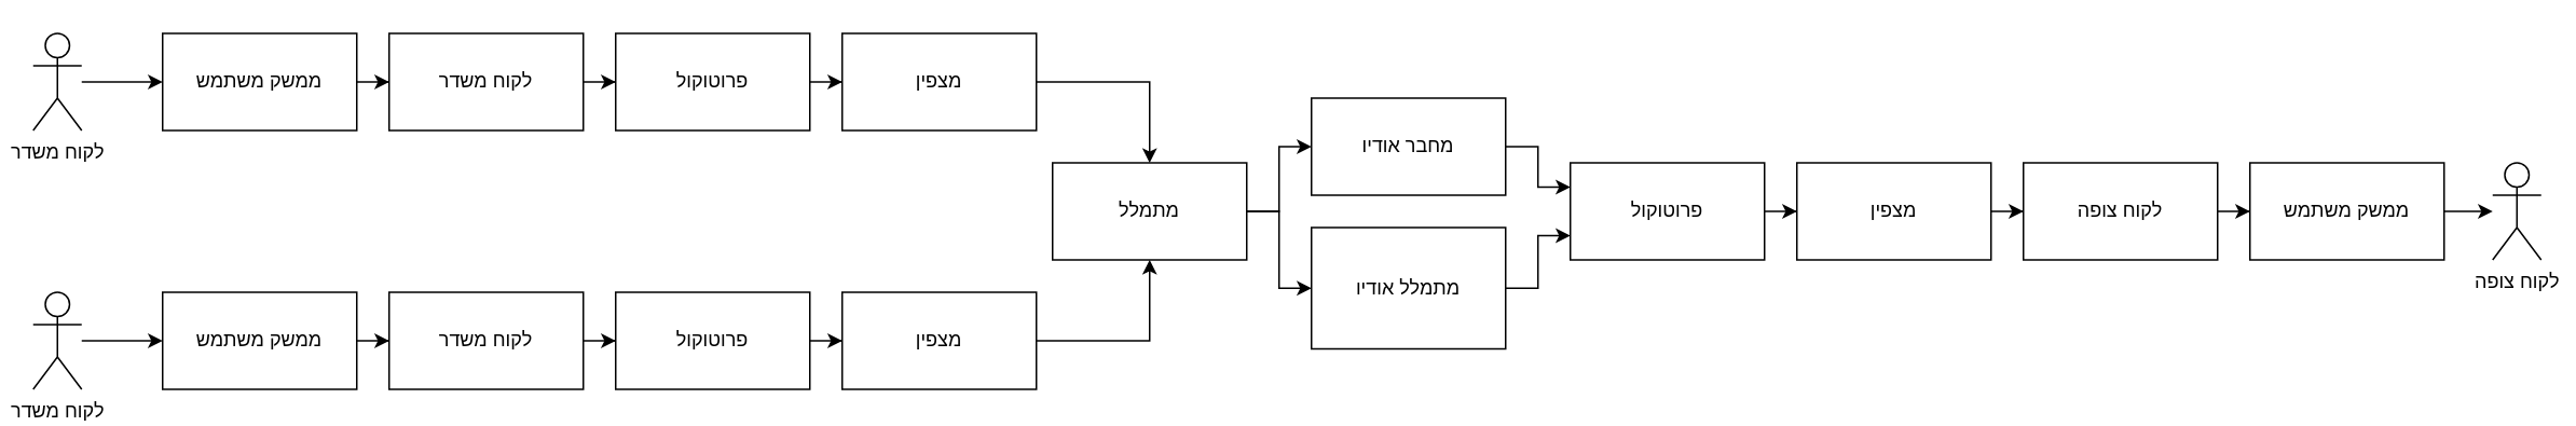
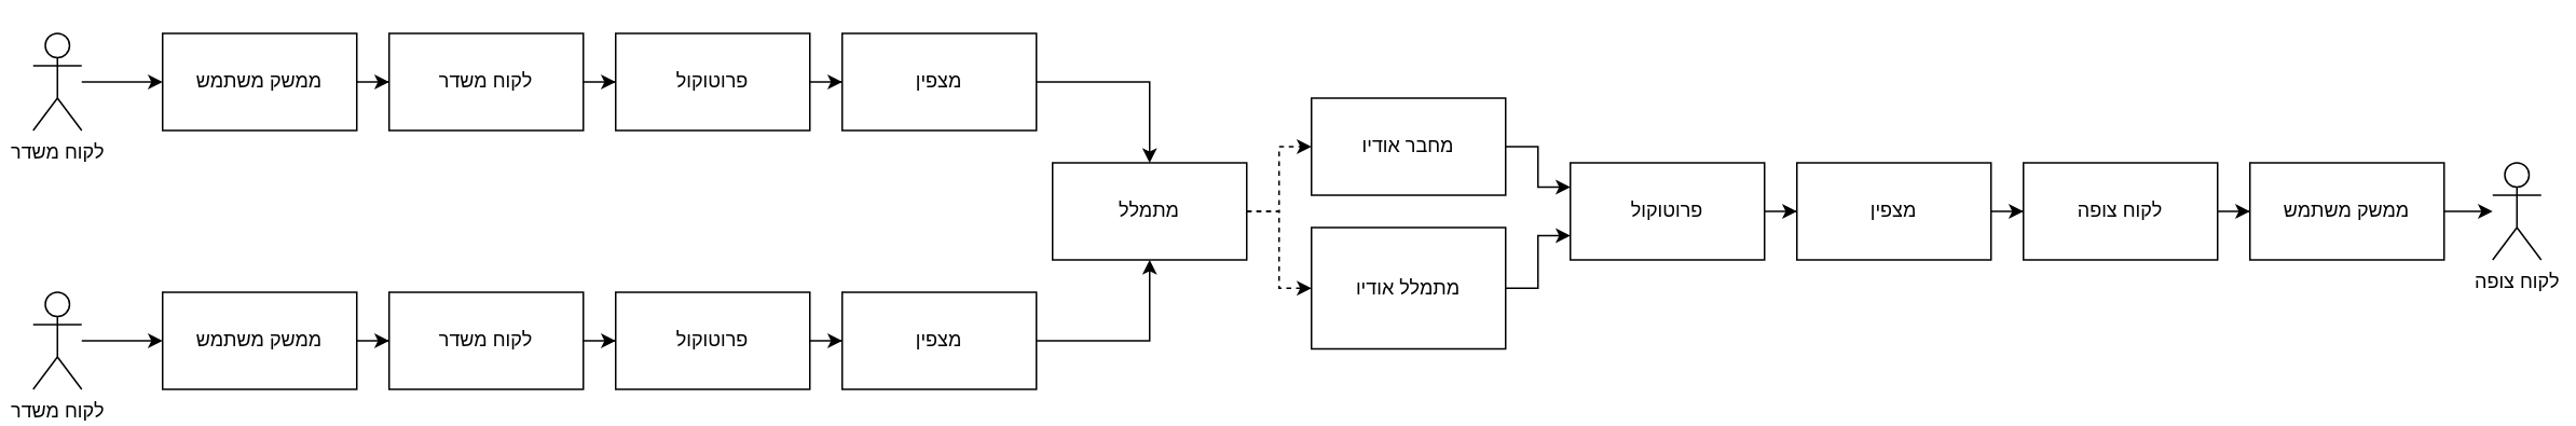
- <mxCell id="12" value="" style="edgeStyle=orthogonalEdgeStyle;rounded=0;orthogonalLoop=1;jettySize=auto;html=1;" edge="1" parent="1" source="14" target="26"><mxGeometry relative="1" as="geometry" /></mxCell>
+ <mxCell id="12" value="" style="edgeStyle=orthogonalEdgeStyle;rounded=0;orthogonalLoop=1;jettySize=auto;html=1;dashed=1;" edge="1" parent="1" source="14" target="26"><mxGeometry relative="1" as="geometry" /></mxCell>
- <mxCell id="13" style="edgeStyle=orthogonalEdgeStyle;rounded=0;orthogonalLoop=1;jettySize=auto;html=1;entryX=0;entryY=0.5;entryDx=0;entryDy=0;" edge="1" parent="1" source="14" target="28"><mxGeometry relative="1" as="geometry" /></mxCell>
+ <mxCell id="13" style="edgeStyle=orthogonalEdgeStyle;rounded=0;orthogonalLoop=1;jettySize=auto;html=1;entryX=0;entryY=0.5;entryDx=0;entryDy=0;dashed=1;" edge="1" parent="1" source="14" target="28"><mxGeometry relative="1" as="geometry" /></mxCell>
